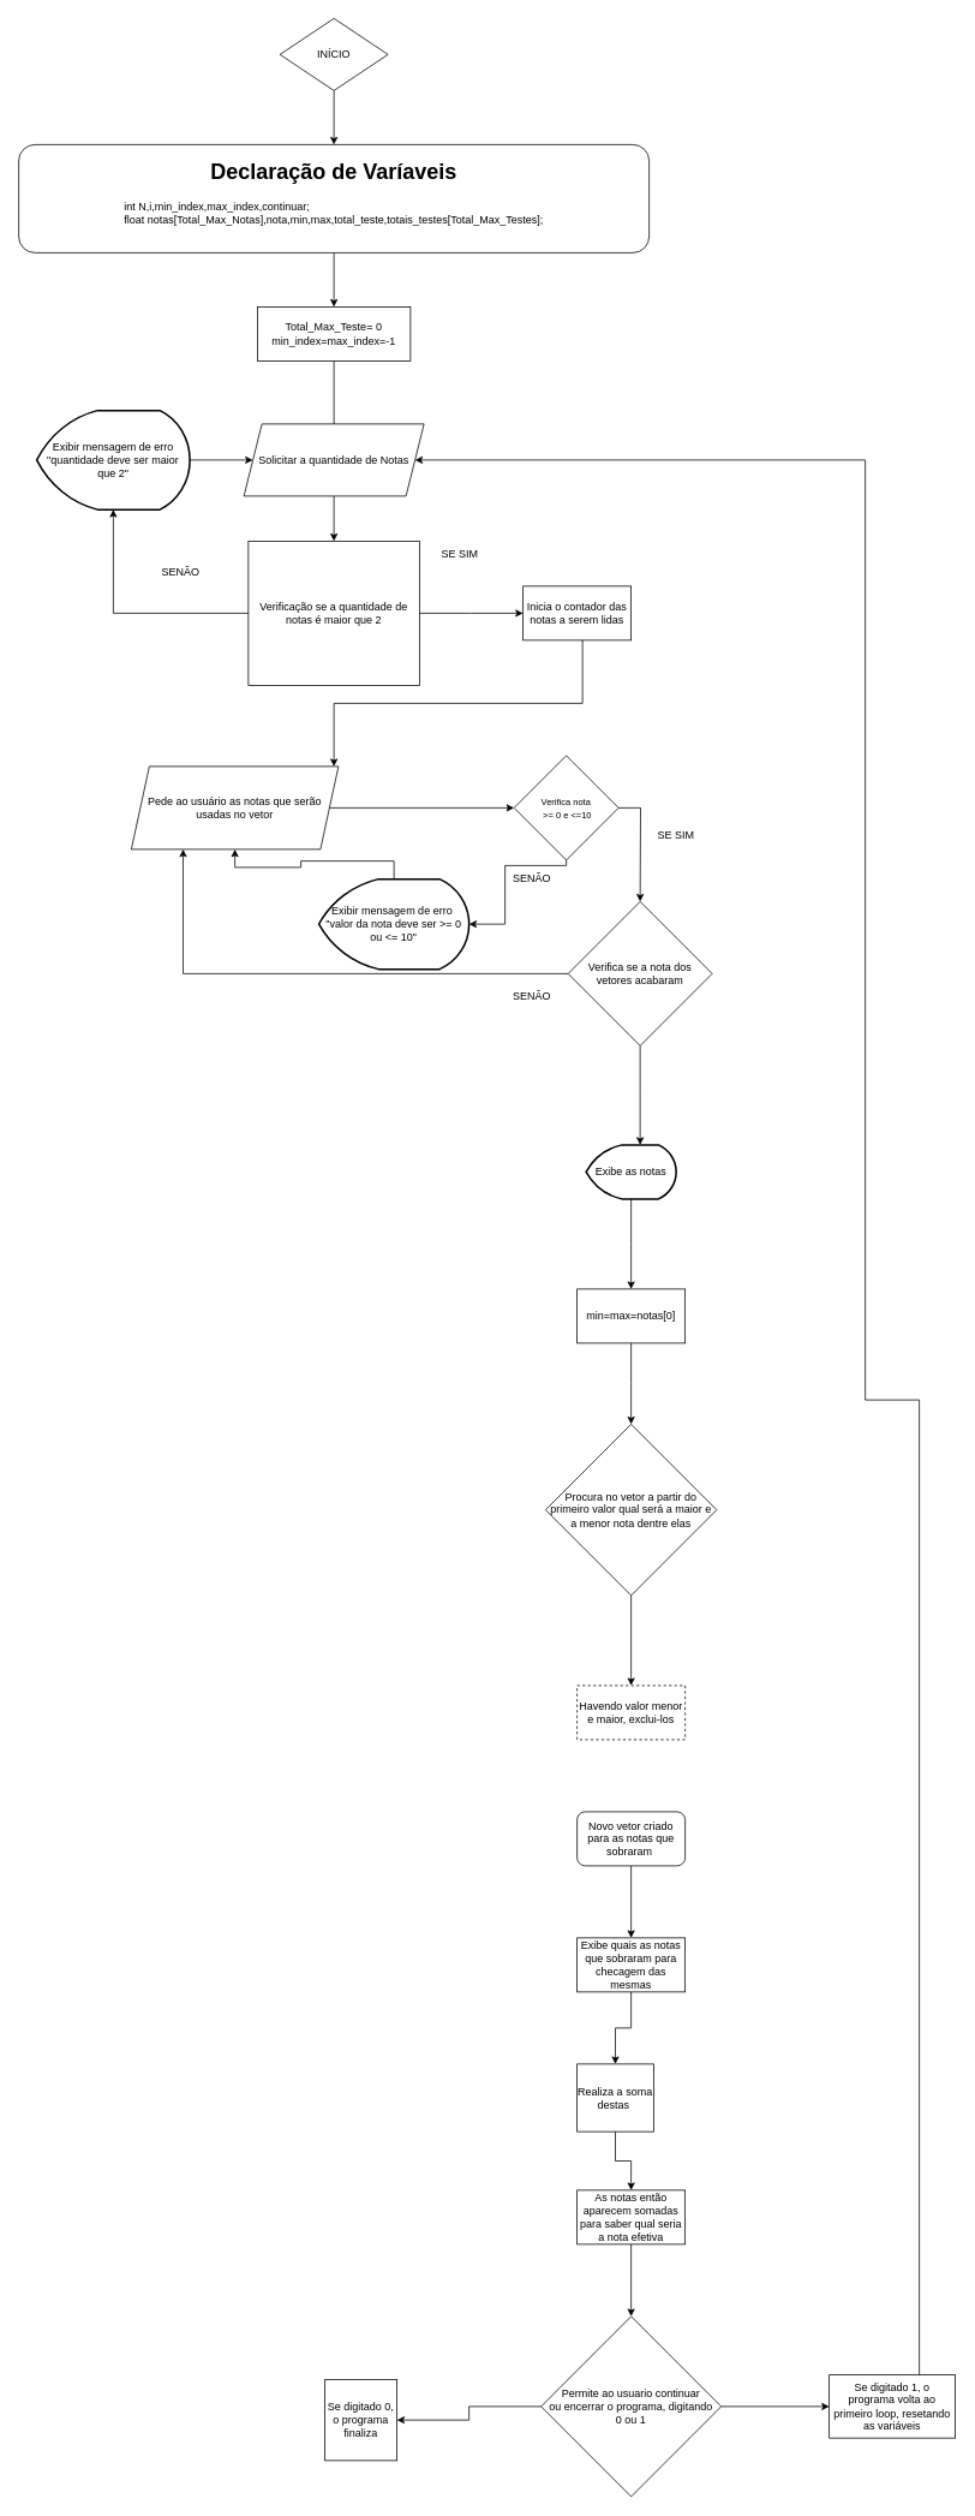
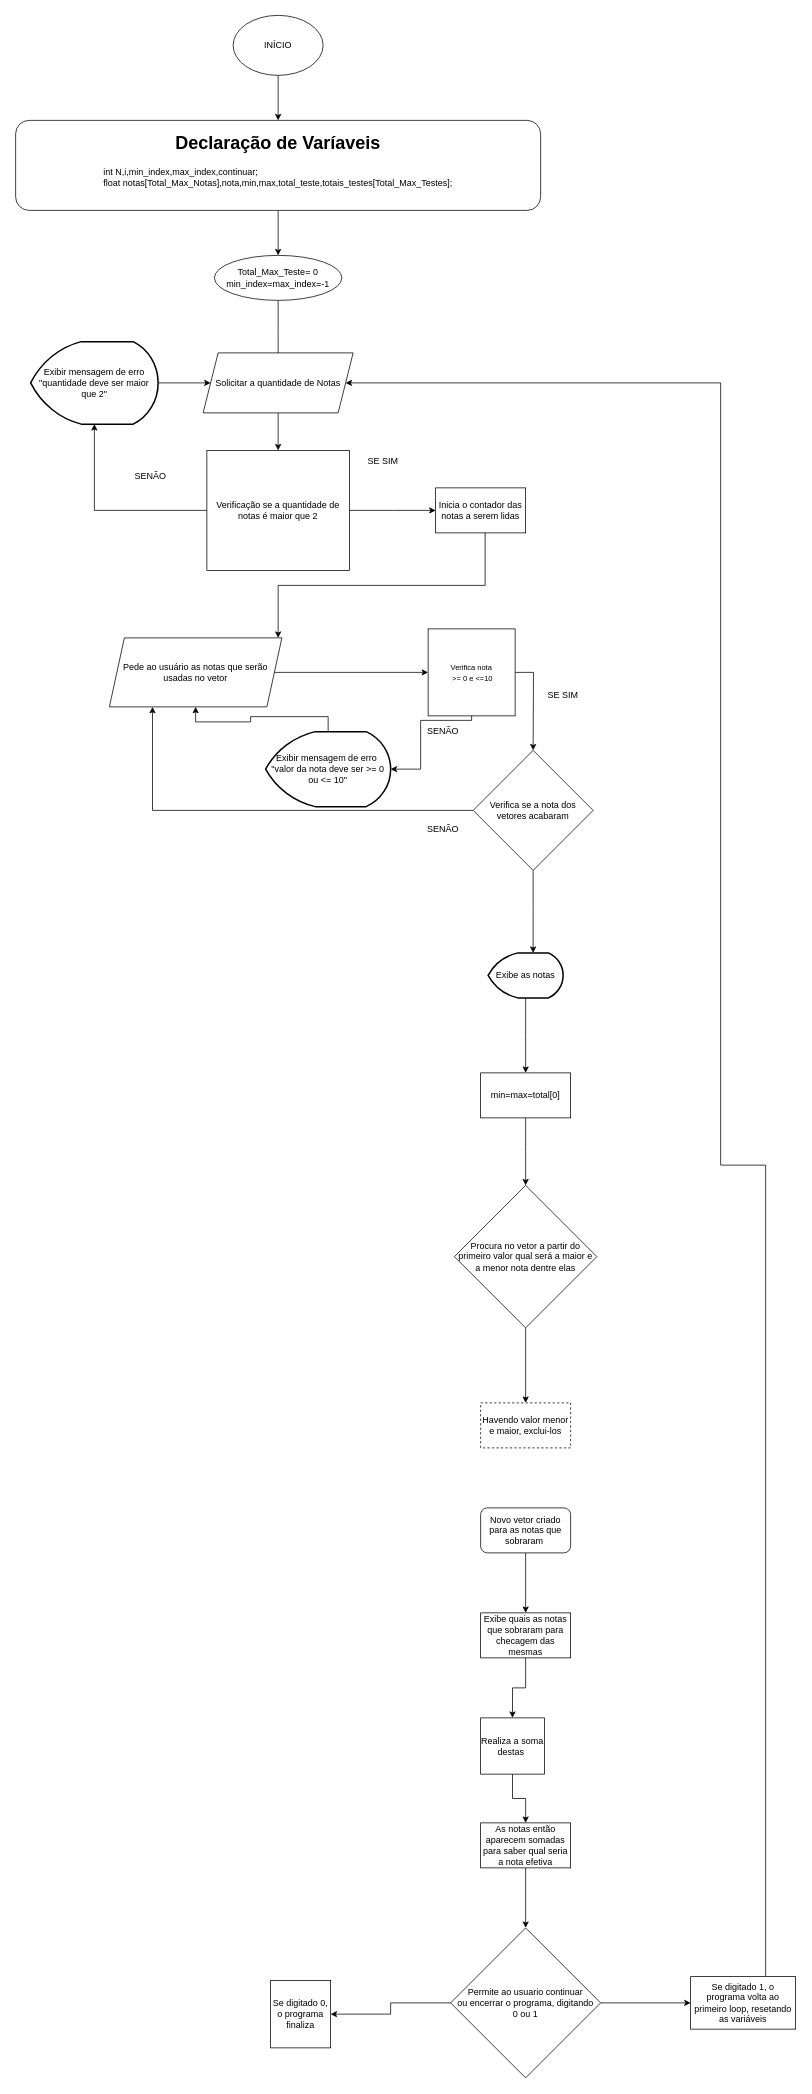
- <mxCell id="3" value="INÍCIO" style="rhombus;whiteSpace=wrap;html=1;" vertex="1" parent="1"><mxGeometry x="310" y="20" width="120" height="80" as="geometry" /></mxCell>
+ <mxCell id="3" value="INÍCIO" style="ellipse;whiteSpace=wrap;html=1;" vertex="1" parent="1"><mxGeometry x="310" y="20" width="120" height="80" as="geometry" /></mxCell>
- <mxCell id="7" value="Total_Max_Teste= 0&lt;br&gt;min_index=max_index=-1" style="rounded=0;whiteSpace=wrap;html=1;" vertex="1" parent="1"><mxGeometry x="285" y="340" width="170" height="60" as="geometry" /></mxCell>
+ <mxCell id="7" value="Total_Max_Teste= 0&lt;br&gt;min_index=max_index=-1" style="ellipse;whiteSpace=wrap;html=1;" vertex="1" parent="1"><mxGeometry x="285" y="340" width="170" height="60" as="geometry" /></mxCell>
- <mxCell id="22" value="&lt;font style=&quot;font-size: 10px;&quot;&gt;Verifica nota&lt;/font&gt;&lt;div&gt;&lt;font style=&quot;font-size: 10px;&quot;&gt;&amp;nbsp;&amp;gt;= 0 e &amp;lt;=10&lt;/font&gt;&lt;/div&gt;" style="rhombus;whiteSpace=wrap;html=1;" vertex="1" parent="1"><mxGeometry x="570" y="838" width="116" height="116" as="geometry" /></mxCell>
+ <mxCell id="22" value="&lt;font style=&quot;font-size: 10px;&quot;&gt;Verifica nota&lt;/font&gt;&lt;div&gt;&lt;font style=&quot;font-size: 10px;&quot;&gt;&amp;nbsp;&amp;gt;= 0 e &amp;lt;=10&lt;/font&gt;&lt;/div&gt;" style="whiteSpace=wrap;html=1;rounded=0;" vertex="1" parent="1"><mxGeometry x="570" y="838" width="116" height="116" as="geometry" /></mxCell>
- <mxCell id="32" value="min=max=notas[0]" style="rounded=0;whiteSpace=wrap;html=1;" vertex="1" parent="1"><mxGeometry x="640" y="1430" width="120" height="60" as="geometry" /></mxCell>
+ <mxCell id="32" value="min=max=total[0]" style="rounded=0;whiteSpace=wrap;html=1;" vertex="1" parent="1"><mxGeometry x="640" y="1430" width="120" height="60" as="geometry" /></mxCell>
